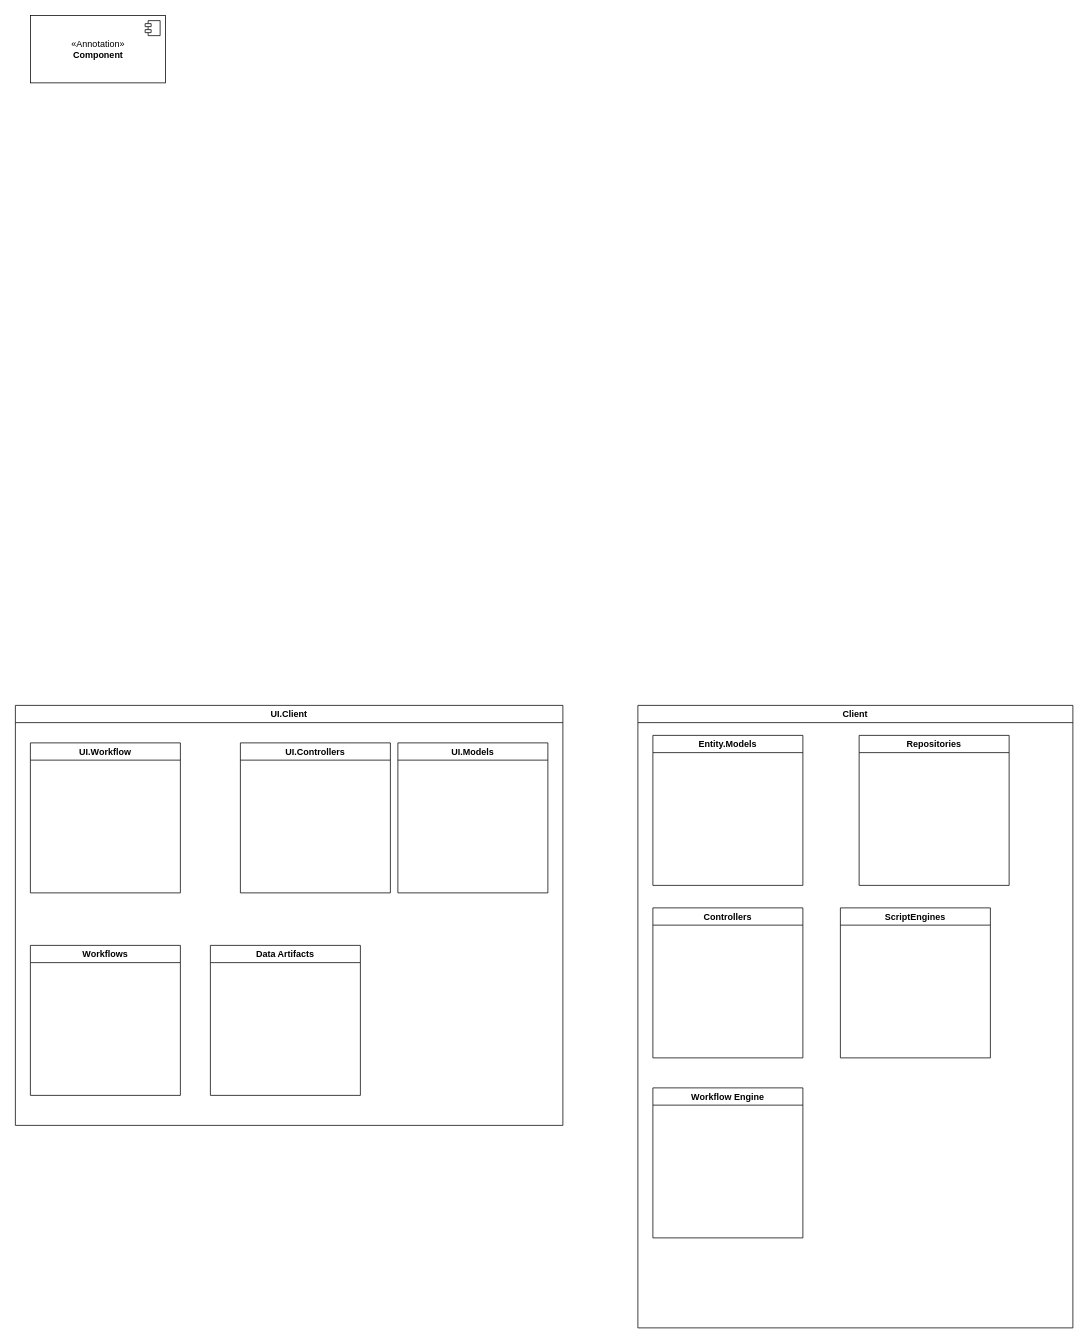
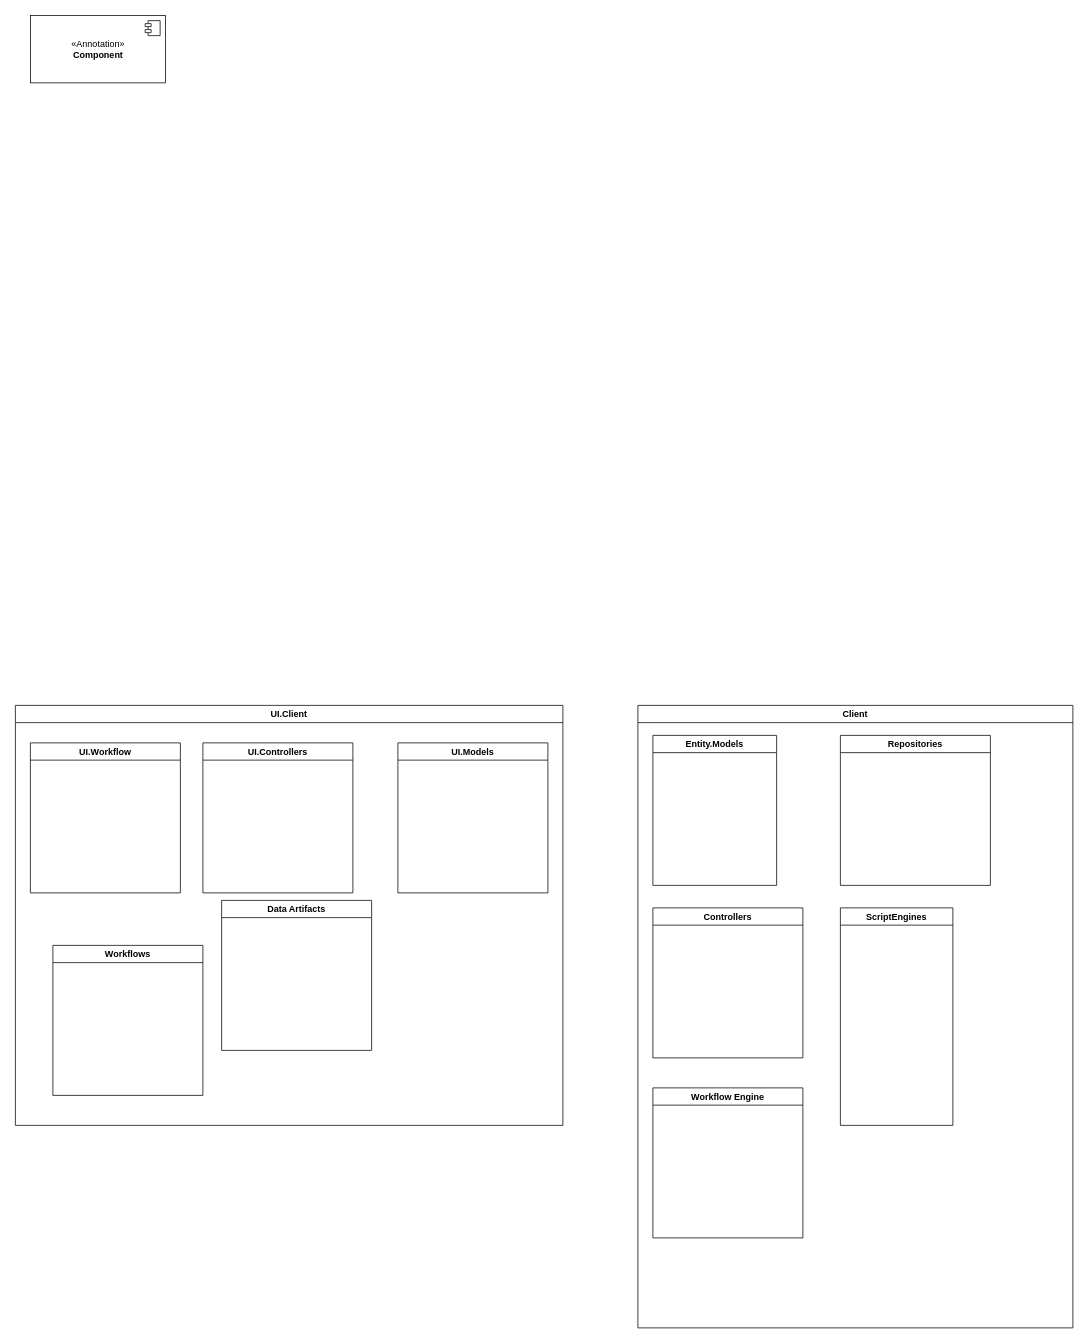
- <mxCell id="11" value="Entity.Models" style="swimlane;whiteSpace=wrap;html=1;" vertex="1" parent="10"><mxGeometry x="20" y="40" width="200" height="200" as="geometry" /></mxCell>
+ <mxCell id="11" value="Entity.Models" style="swimlane;whiteSpace=wrap;html=1;" vertex="1" parent="10"><mxGeometry x="20" y="40" width="165" height="200" as="geometry" /></mxCell>
- <mxCell id="12" value="Repositories" style="swimlane;whiteSpace=wrap;html=1;" vertex="1" parent="10"><mxGeometry x="295" y="40" width="200" height="200" as="geometry" /></mxCell>
+ <mxCell id="12" value="Repositories" style="swimlane;whiteSpace=wrap;html=1;" vertex="1" parent="10"><mxGeometry x="270" y="40" width="200" height="200" as="geometry" /></mxCell>
- <mxCell id="6" value="UI.Controllers" style="swimlane;whiteSpace=wrap;html=1;" vertex="1" parent="4"><mxGeometry x="300" y="50" width="200" height="200" as="geometry" /></mxCell>
+ <mxCell id="6" value="UI.Controllers" style="swimlane;whiteSpace=wrap;html=1;" vertex="1" parent="4"><mxGeometry x="250" y="50" width="200" height="200" as="geometry" /></mxCell>
- <mxCell id="14" value="ScriptEngines" style="swimlane;whiteSpace=wrap;html=1;" vertex="1" parent="10"><mxGeometry x="270" y="270" width="200" height="200" as="geometry" /></mxCell>
+ <mxCell id="14" value="ScriptEngines" style="swimlane;whiteSpace=wrap;html=1;" vertex="1" parent="10"><mxGeometry x="270" y="270" width="150" height="290" as="geometry" /></mxCell>
- <mxCell id="8" value="Workflows" style="swimlane;whiteSpace=wrap;html=1;" vertex="1" parent="4"><mxGeometry x="20" y="320" width="200" height="200" as="geometry" /></mxCell>
+ <mxCell id="8" value="Workflows" style="swimlane;whiteSpace=wrap;html=1;" vertex="1" parent="4"><mxGeometry x="50" y="320" width="200" height="200" as="geometry" /></mxCell>
- <mxCell id="9" value="Data Artifacts" style="swimlane;whiteSpace=wrap;html=1;" vertex="1" parent="4"><mxGeometry x="260" y="320" width="200" height="200" as="geometry" /></mxCell>
+ <mxCell id="9" value="Data Artifacts" style="swimlane;whiteSpace=wrap;html=1;" vertex="1" parent="4"><mxGeometry x="275" y="260" width="200" height="200" as="geometry" /></mxCell>
